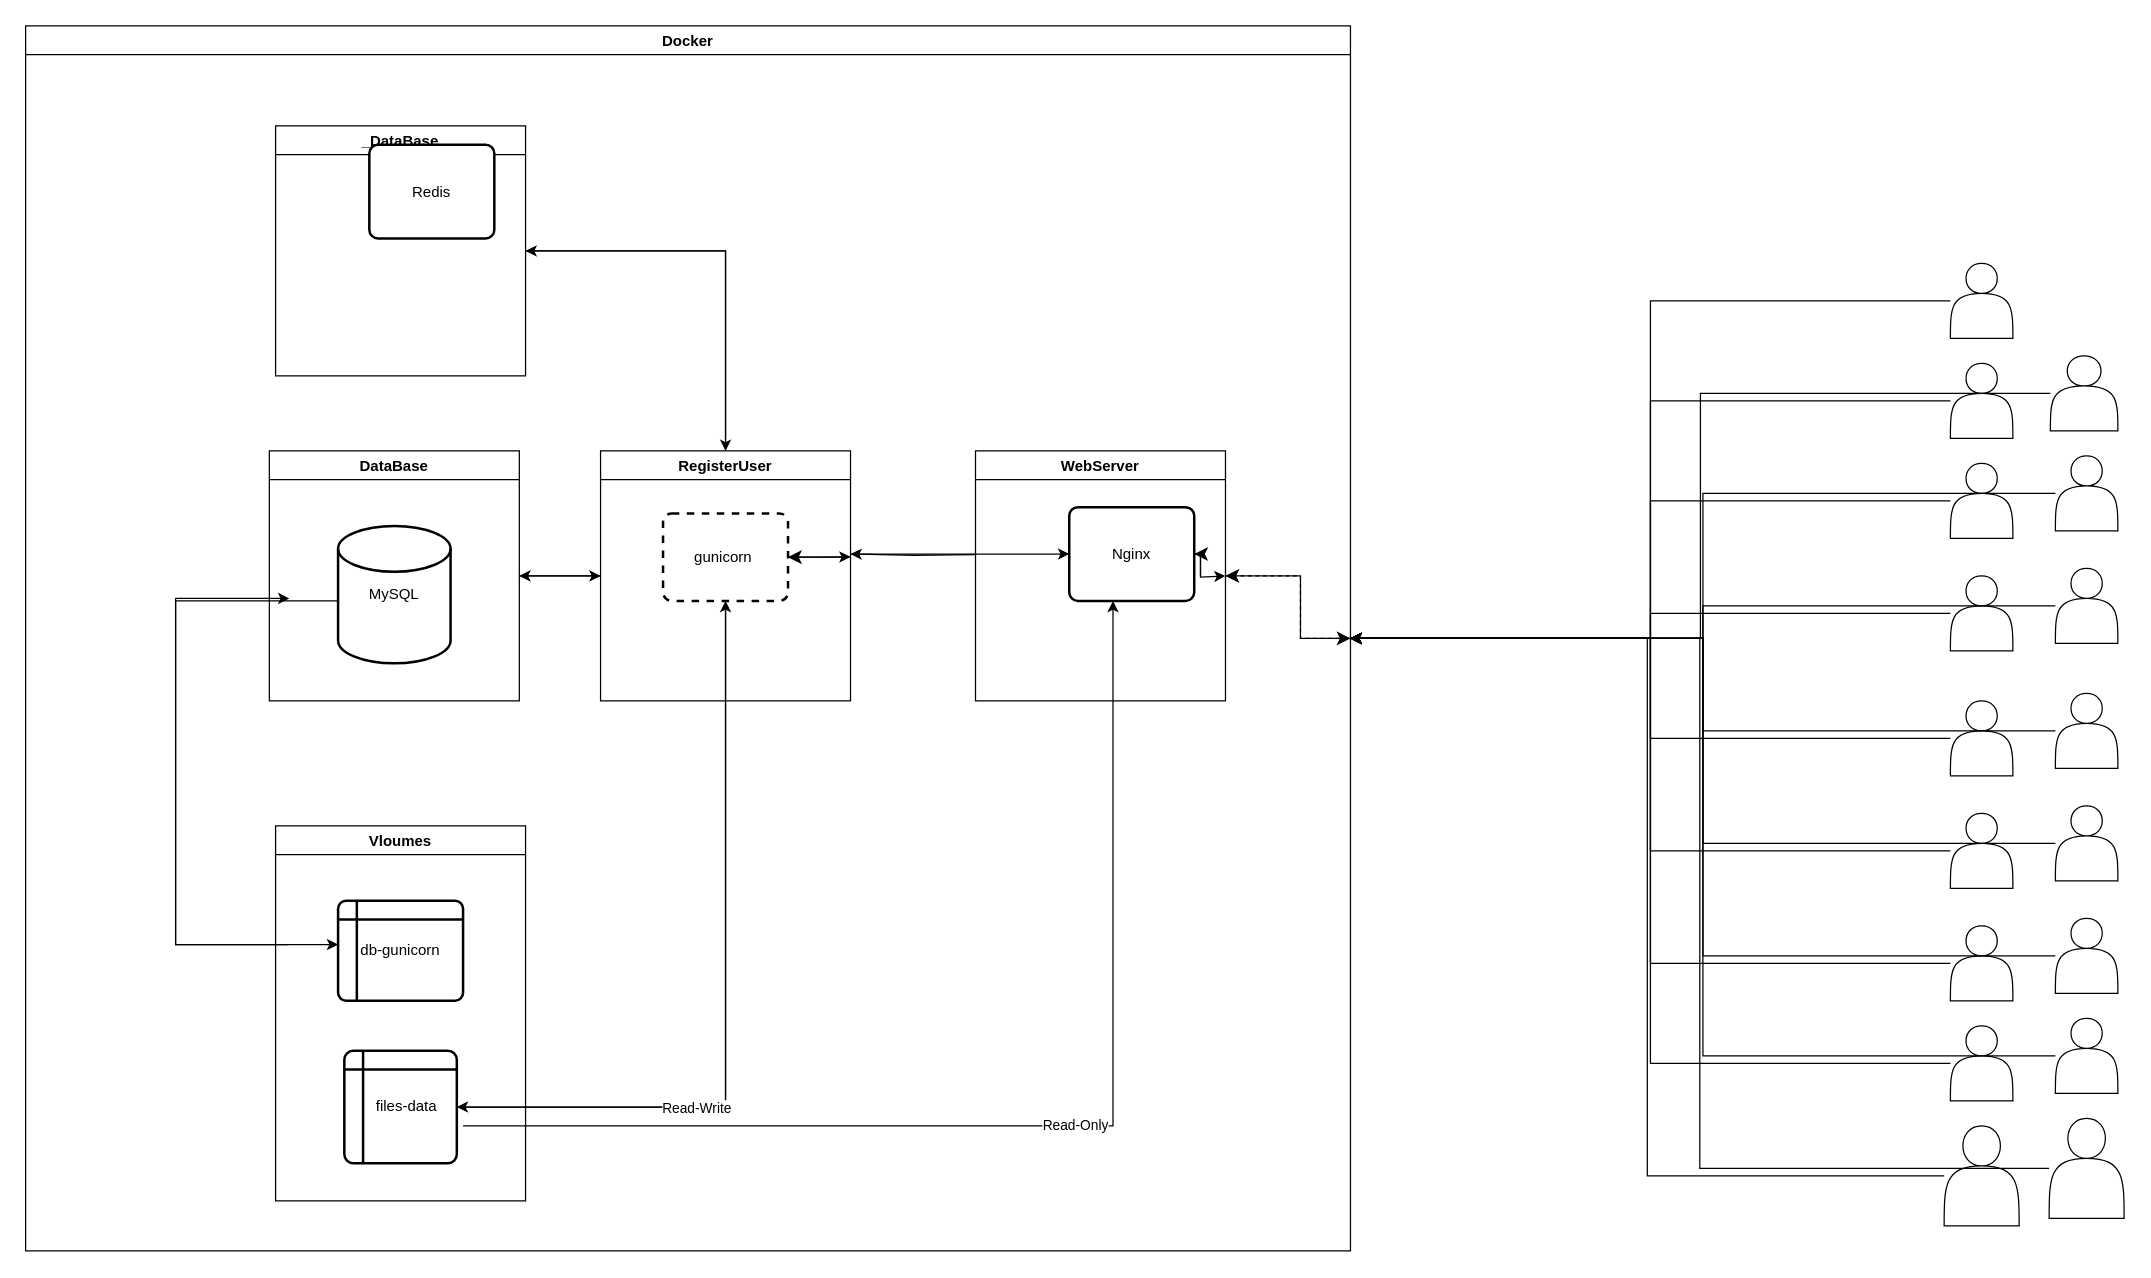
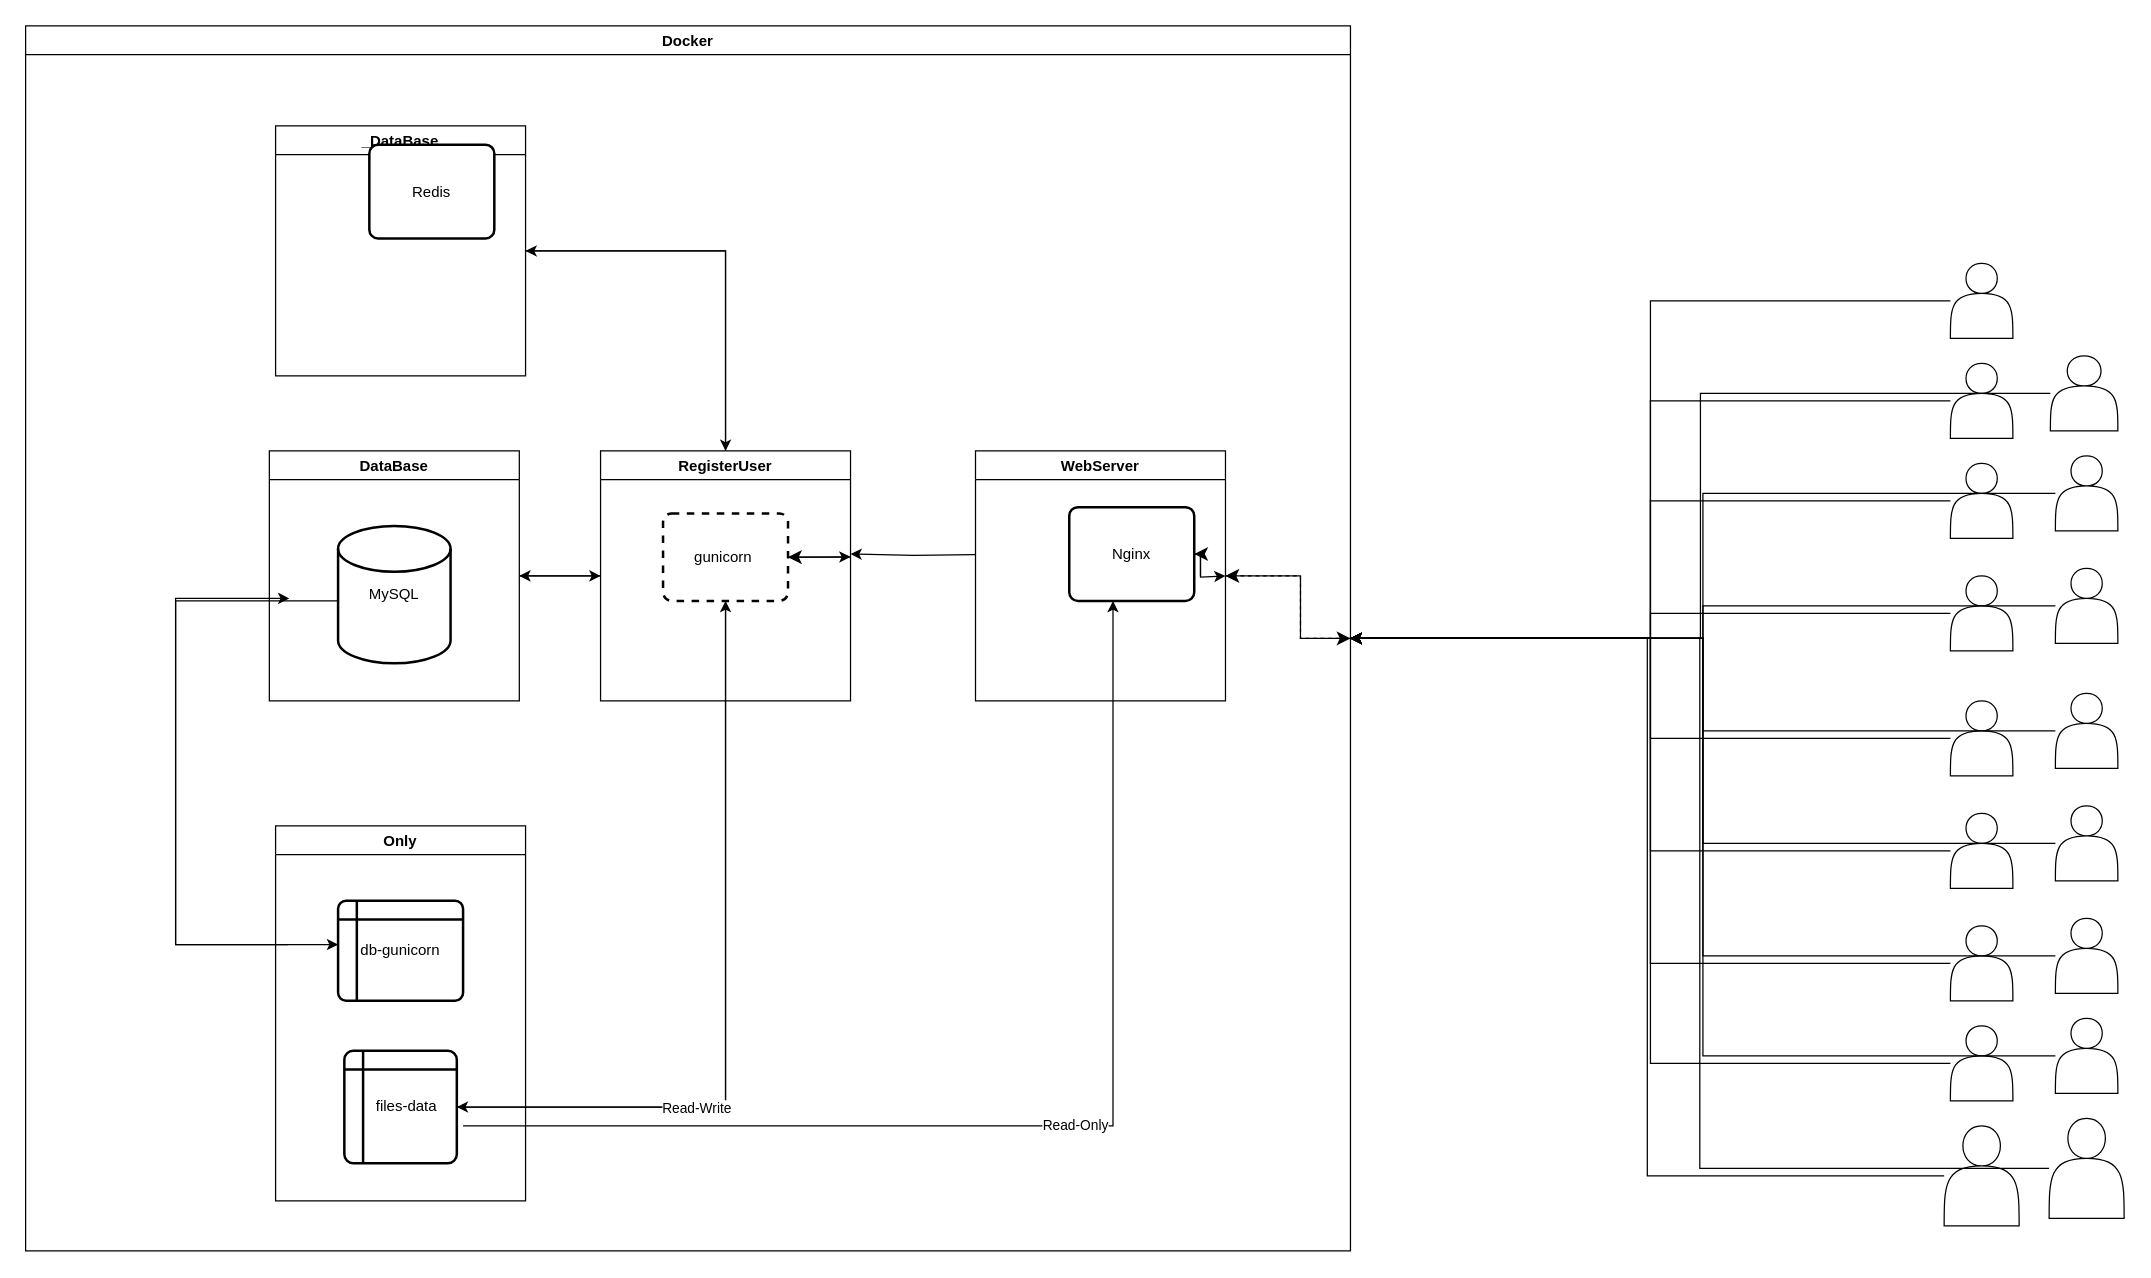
- <mxCell id="7" style="edgeStyle=orthogonalEdgeStyle;rounded=0;orthogonalLoop=1;jettySize=auto;html=1;entryX=0;entryY=0.5;entryDx=0;entryDy=0;" edge="1" parent="1" source="62" target="56"><mxGeometry relative="1" as="geometry"><Array as="points"><mxPoint x="755" y="443" /></Array></mxGeometry></mxCell>
- <mxCell id="11" value="Vloumes" style="swimlane;" vertex="1" parent="1"><mxGeometry x="220" y="660" width="200" height="300" as="geometry" /></mxCell>
+ <mxCell id="11" value="Only" style="swimlane;" vertex="1" parent="1"><mxGeometry x="220" y="660" width="200" height="300" as="geometry" /></mxCell>
